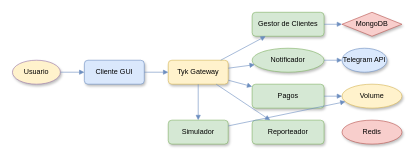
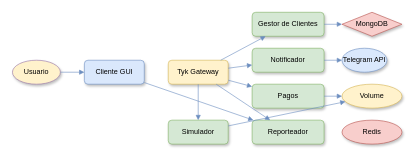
- <mxCell id="6" value="Notificador" style="ellipse;whiteSpace=wrap;html=1;fillColor=#d5e8d4;strokeColor=#82b366;shadow=1;fontSize=12;" vertex="1" parent="1"><mxGeometry x="420" y="80" width="120" height="40" as="geometry" /></mxCell>
+ <mxCell id="6" value="Notificador" style="rounded=1;whiteSpace=wrap;html=1;fillColor=#d5e8d4;strokeColor=#82b366;shadow=1;fontSize=12;" vertex="1" parent="1"><mxGeometry x="420" y="80" width="120" height="40" as="geometry" /></mxCell>
- <mxCell id="15" style="endArrow=block;html=1;strokeColor=#6c8ebf;" edge="1" parent="1" source="3" target="4"><mxGeometry relative="1" as="geometry" /></mxCell>
+ <mxCell id="15" style="endArrow=block;html=1;strokeColor=#6c8ebf;" edge="1" parent="1" source="3" target="8"><mxGeometry relative="1" as="geometry" /></mxCell>
